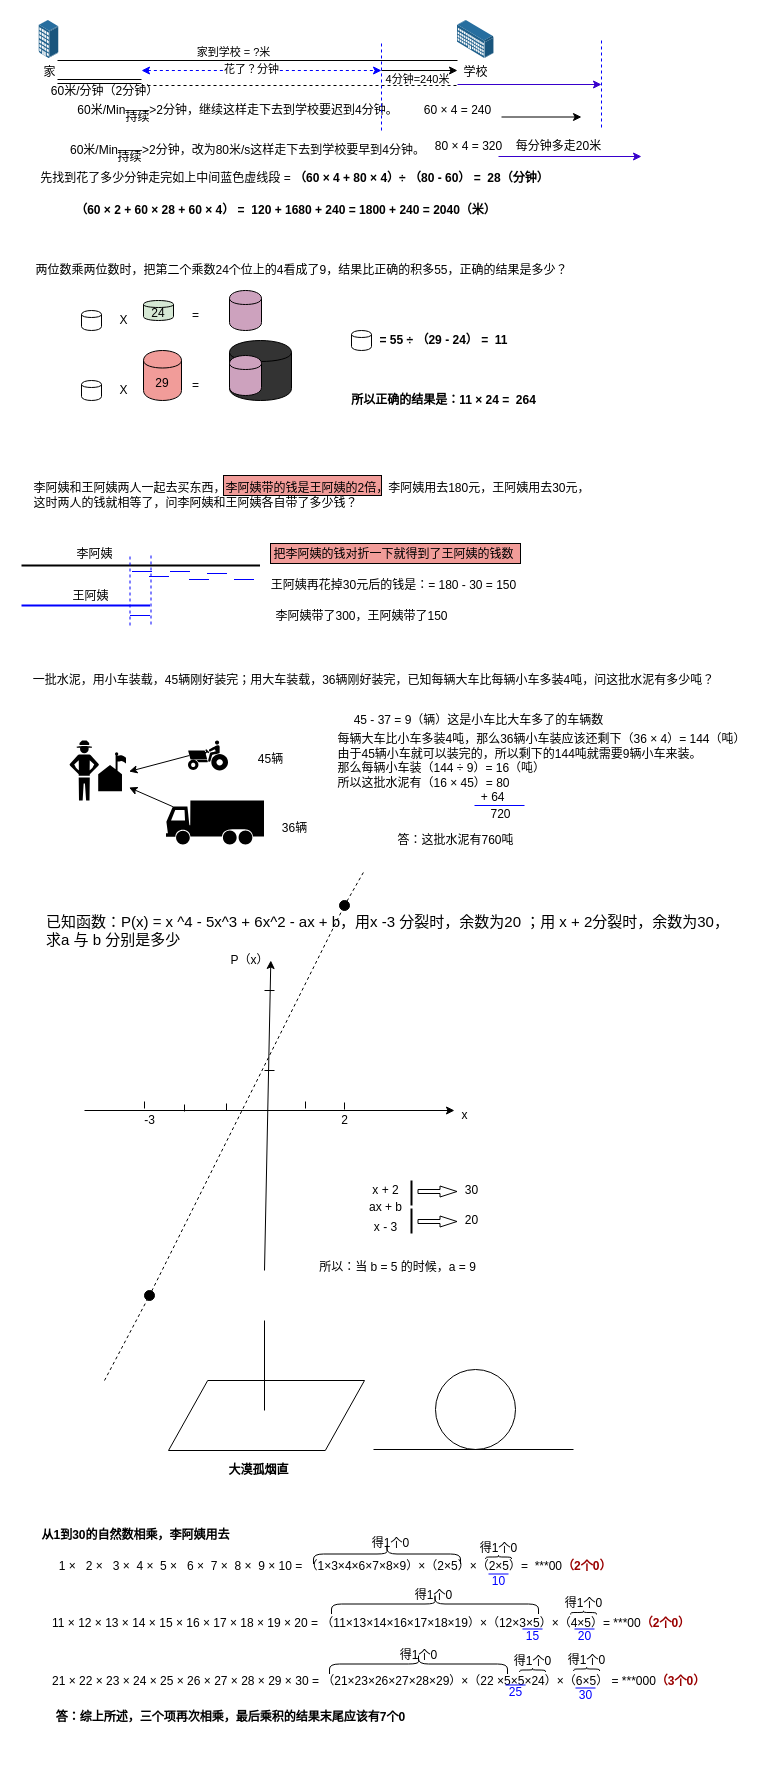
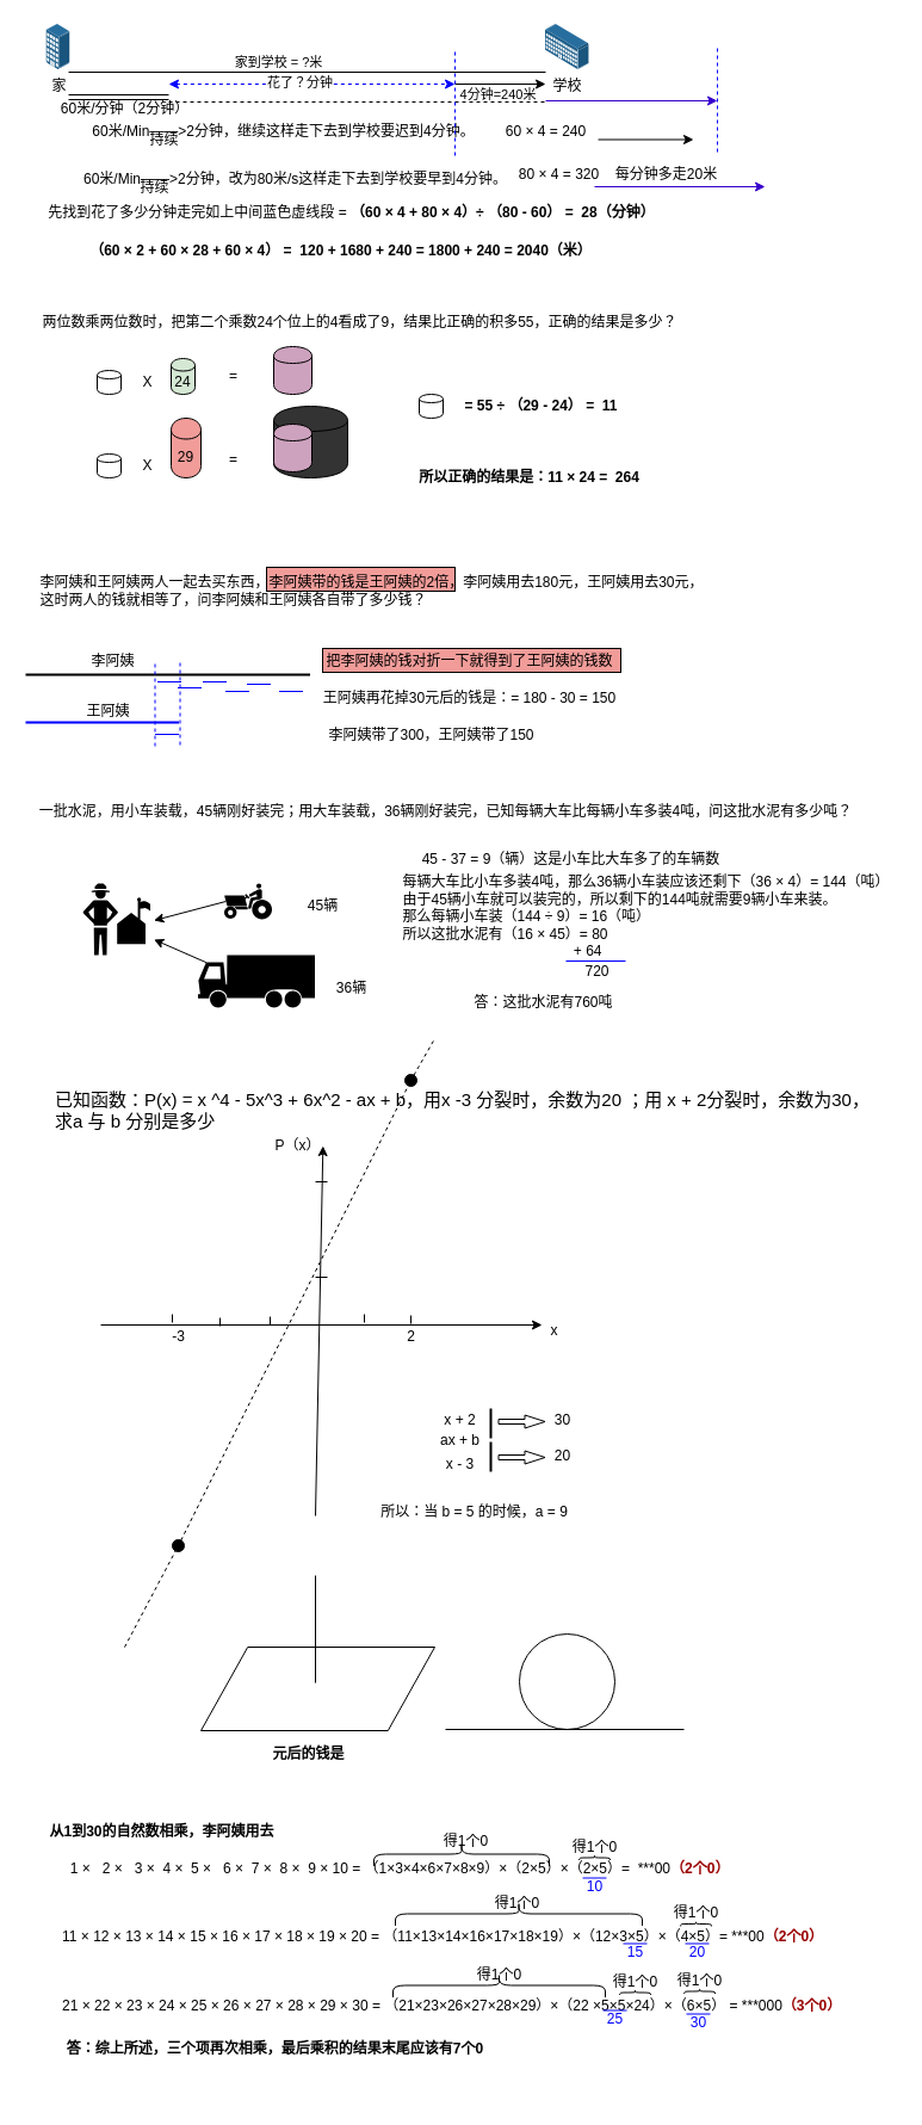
- <mxCell id="34" value="24" style="shape=cylinder;whiteSpace=wrap;html=1;boundedLbl=1;backgroundOutline=1;fillColor=#D5E8D4;" parent="1" vertex="1"><mxGeometry x="143" y="300" width="30" height="20" as="geometry" /></mxCell>
+ <mxCell id="34" value="24" style="shape=cylinder;whiteSpace=wrap;html=1;boundedLbl=1;backgroundOutline=1;fillColor=#D5E8D4;" parent="1" vertex="1"><mxGeometry x="143" y="300" width="20" height="30" as="geometry" /></mxCell>
- <mxCell id="65" value="&lt;b&gt;= 55 ÷ （29 - 24） =&amp;nbsp; 11&lt;/b&gt;" style="text;html=1;align=center;verticalAlign=middle;resizable=0;points=[];autosize=1;" parent="1" vertex="1"><mxGeometry x="373" y="330" width="140" height="20" as="geometry" /></mxCell>
+ <mxCell id="65" value="&lt;b&gt;= 55 ÷ （29 - 24） =&amp;nbsp; 11&lt;/b&gt;" style="text;html=1;align=center;verticalAlign=middle;resizable=0;points=[];autosize=1;" parent="1" vertex="1"><mxGeometry x="383" y="330" width="140" height="20" as="geometry" /></mxCell>
- <mxCell id="39" value="29" style="shape=cylinder;whiteSpace=wrap;html=1;boundedLbl=1;backgroundOutline=1;fillColor=#F19C99;" parent="1" vertex="1"><mxGeometry x="143" y="350" width="38" height="50" as="geometry" /></mxCell>
+ <mxCell id="39" value="29" style="shape=cylinder;whiteSpace=wrap;html=1;boundedLbl=1;backgroundOutline=1;fillColor=#F19C99;" parent="1" vertex="1"><mxGeometry x="143" y="350" width="25" height="50" as="geometry" /></mxCell>
- <mxCell id="108" value="&lt;b&gt;大漠孤烟直&lt;/b&gt;" style="text;html=1;align=center;verticalAlign=middle;resizable=0;points=[];autosize=1;" parent="1" vertex="1"><mxGeometry x="217.5" y="1460" width="80" height="20" as="geometry" /></mxCell>
+ <mxCell id="108" value="&lt;b&gt;元后的钱是&lt;/b&gt;" style="text;html=1;align=center;verticalAlign=middle;resizable=0;points=[];autosize=1;" parent="1" vertex="1"><mxGeometry x="217.5" y="1460" width="80" height="20" as="geometry" /></mxCell>
